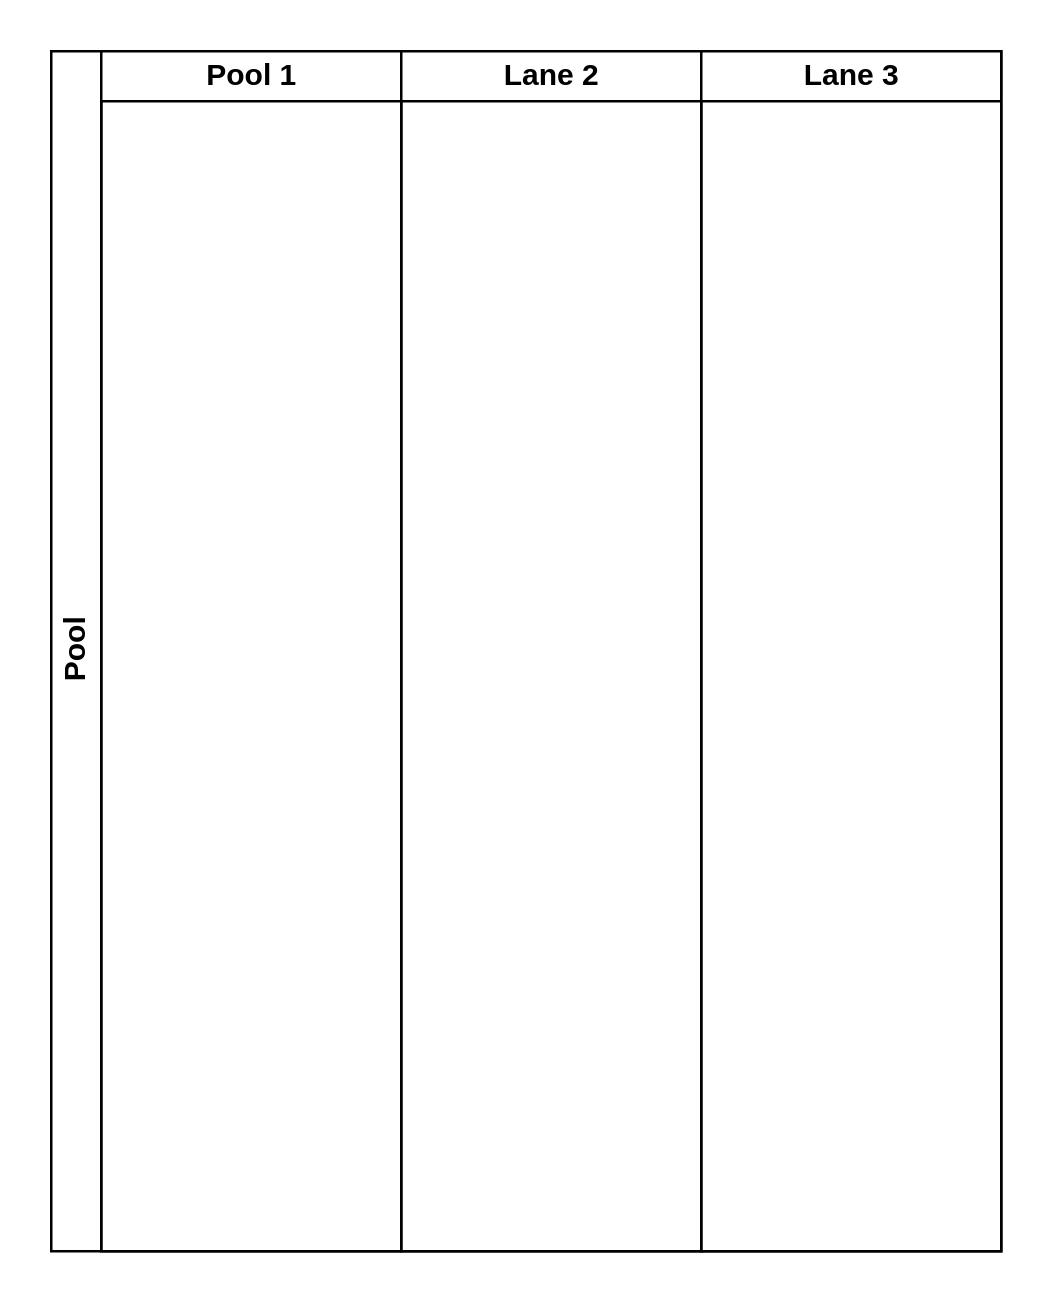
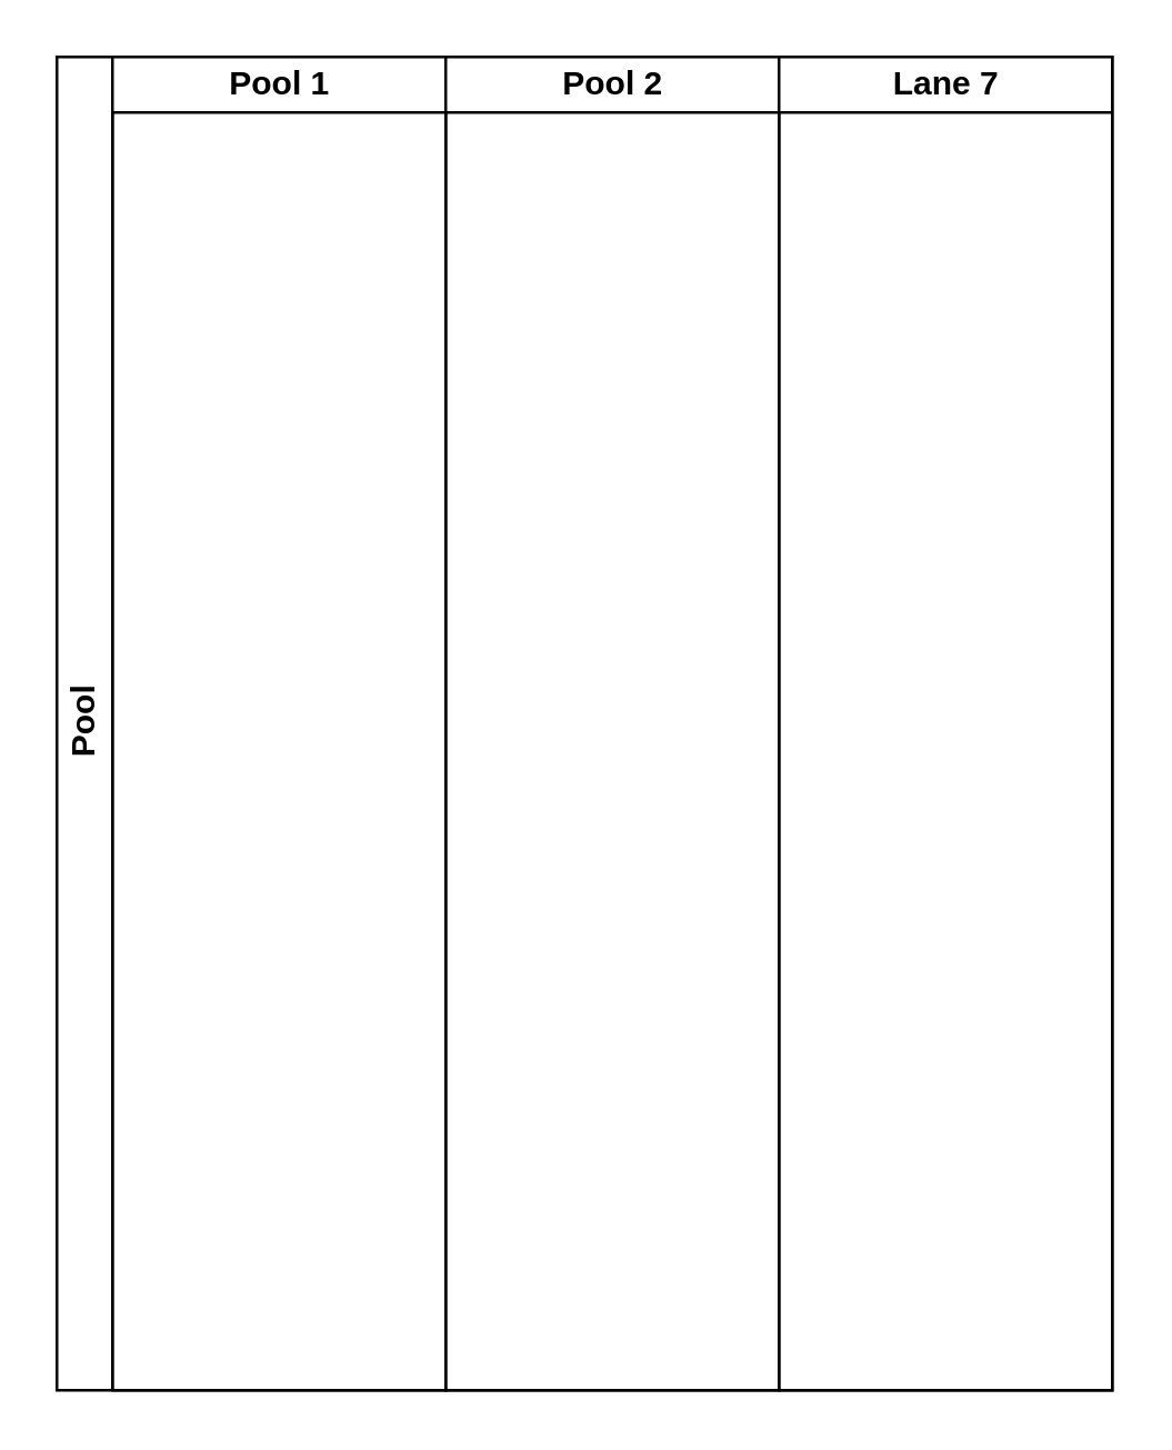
- <mxCell id="4" value="Lane 2" style="swimlane;html=1;startSize=20;" vertex="1" parent="2"><mxGeometry x="140" width="120" height="480" as="geometry" /></mxCell>
+ <mxCell id="4" value="Pool 2" style="swimlane;html=1;startSize=20;" vertex="1" parent="2"><mxGeometry x="140" width="120" height="480" as="geometry" /></mxCell>
- <mxCell id="5" value="Lane 3" style="swimlane;html=1;startSize=20;" vertex="1" parent="2"><mxGeometry x="260" width="120" height="480" as="geometry" /></mxCell>
+ <mxCell id="5" value="Lane 7" style="swimlane;html=1;startSize=20;" vertex="1" parent="2"><mxGeometry x="260" width="120" height="480" as="geometry" /></mxCell>
